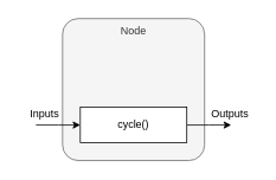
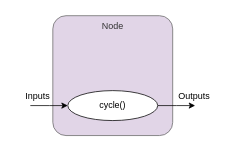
- <mxCell id="2" value="Node" style="rounded=1;whiteSpace=wrap;html=1;verticalAlign=top;arcSize=11;fillColor=#f5f5f5;fontColor=#333333;strokeColor=#666666;" parent="1" vertex="1"><mxGeometry x="70" y="20" width="160" height="160" as="geometry" /></mxCell>
+ <mxCell id="2" value="Node" style="rounded=1;whiteSpace=wrap;html=1;verticalAlign=top;arcSize=11;fillColor=#e1d5e7;fontColor=#333333;strokeColor=#666666;" parent="1" vertex="1"><mxGeometry x="70" y="20" width="160" height="160" as="geometry" /></mxCell>
- <mxCell id="5" value="cycle()" style="rounded=0;whiteSpace=wrap;html=1;" parent="1" vertex="1"><mxGeometry x="90" y="120" width="120" height="40" as="geometry" /></mxCell>
+ <mxCell id="5" value="cycle()" style="ellipse;whiteSpace=wrap;html=1;" parent="1" vertex="1"><mxGeometry x="90" y="120" width="120" height="40" as="geometry" /></mxCell>
